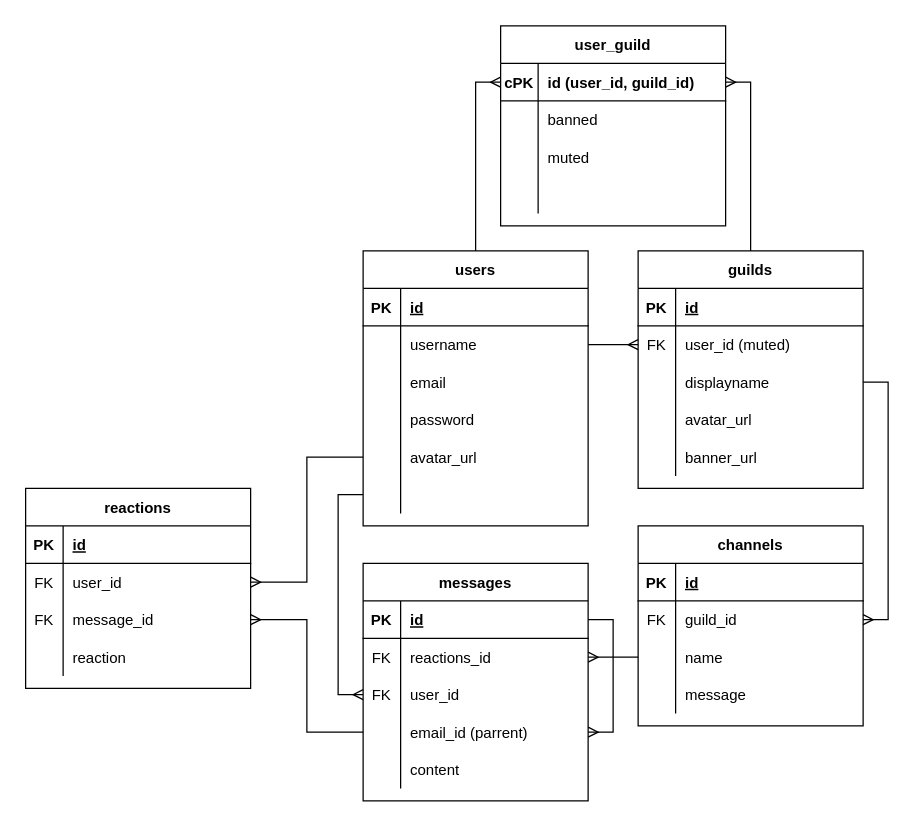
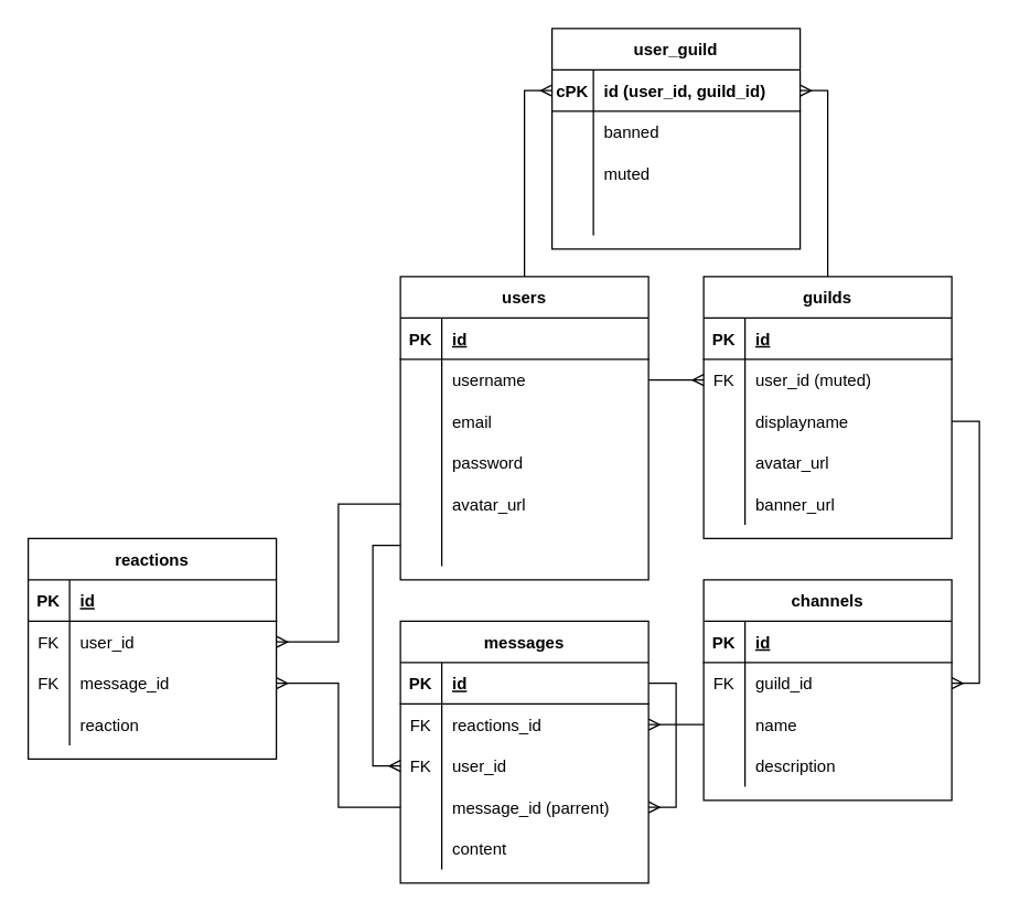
- <mxCell id="66" value="message" style="shape=partialRectangle;connectable=0;fillColor=none;top=0;left=0;bottom=0;right=0;align=left;spacingLeft=6;overflow=hidden;" parent="64" vertex="1"><mxGeometry x="30" width="150" height="30" as="geometry"><mxRectangle width="150" height="30" as="alternateBounds" /></mxGeometry></mxCell>
+ <mxCell id="66" value="description" style="shape=partialRectangle;connectable=0;fillColor=none;top=0;left=0;bottom=0;right=0;align=left;spacingLeft=6;overflow=hidden;" parent="64" vertex="1"><mxGeometry x="30" width="150" height="30" as="geometry"><mxRectangle width="150" height="30" as="alternateBounds" /></mxGeometry></mxCell>
- <mxCell id="93" value="email_id (parrent)" style="shape=partialRectangle;connectable=0;fillColor=none;top=0;left=0;bottom=0;right=0;align=left;spacingLeft=6;overflow=hidden;" parent="91" vertex="1"><mxGeometry x="30" width="150" height="30" as="geometry"><mxRectangle width="150" height="30" as="alternateBounds" /></mxGeometry></mxCell>
+ <mxCell id="93" value="message_id (parrent)" style="shape=partialRectangle;connectable=0;fillColor=none;top=0;left=0;bottom=0;right=0;align=left;spacingLeft=6;overflow=hidden;" parent="91" vertex="1"><mxGeometry x="30" width="150" height="30" as="geometry"><mxRectangle width="150" height="30" as="alternateBounds" /></mxGeometry></mxCell>
